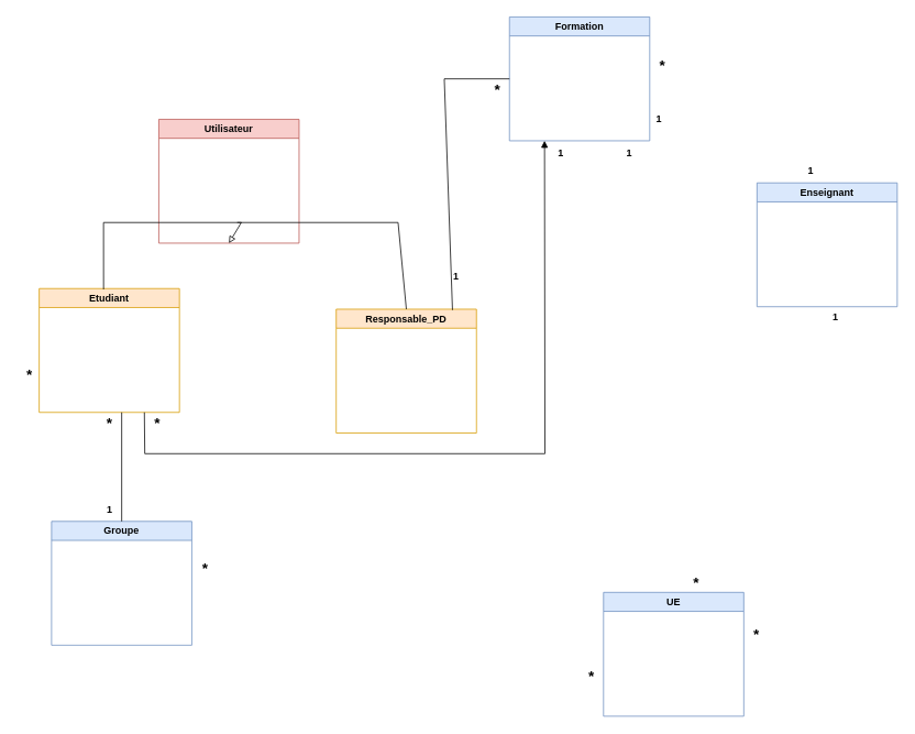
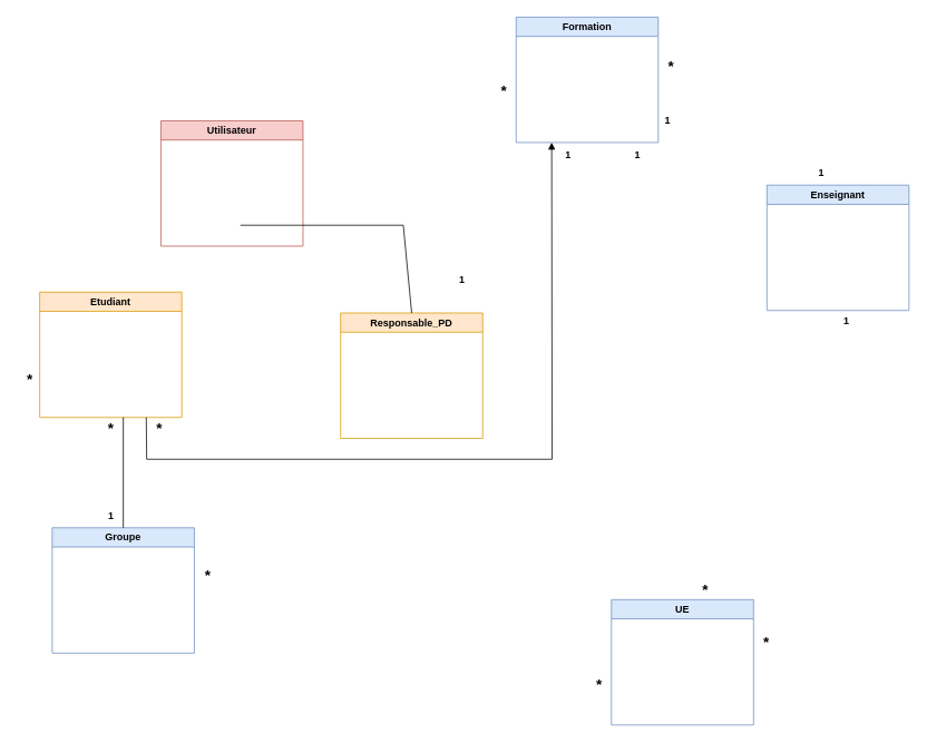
- <mxCell id="20" value="" style="endArrow=none;html=1;rounded=0;entryX=0;entryY=0.5;entryDx=0;entryDy=0;exitX=0.829;exitY=0.007;exitDx=0;exitDy=0;exitPerimeter=0;" parent="1" source="4" target="7" edge="1"><mxGeometry width="50" height="50" relative="1" as="geometry"><mxPoint x="447" y="469" as="sourcePoint" /><mxPoint x="497" y="419" as="targetPoint" /><Array as="points"><mxPoint x="538" y="95" /></Array></mxGeometry></mxCell>
- <mxCell id="5" value="" style="endArrow=block;html=1;rounded=0;entryX=0.5;entryY=1;entryDx=0;entryDy=0;exitX=0.459;exitY=0.007;exitDx=0;exitDy=0;exitPerimeter=0;endFill=0;" parent="1" source="3" target="2" edge="1"><mxGeometry width="50" height="50" relative="1" as="geometry"><mxPoint x="447" y="349" as="sourcePoint" /><mxPoint x="497" y="299" as="targetPoint" /><Array as="points"><mxPoint x="125" y="269" /><mxPoint x="292" y="269" /></Array></mxGeometry></mxCell>
